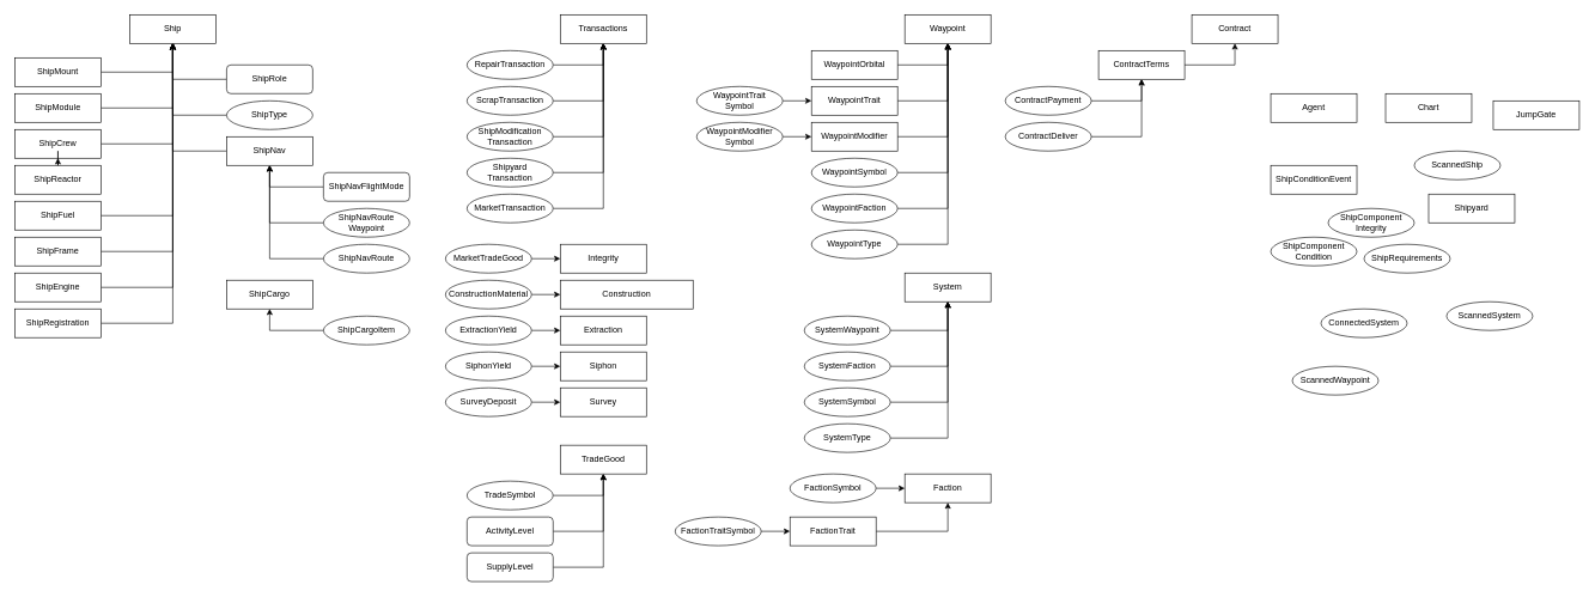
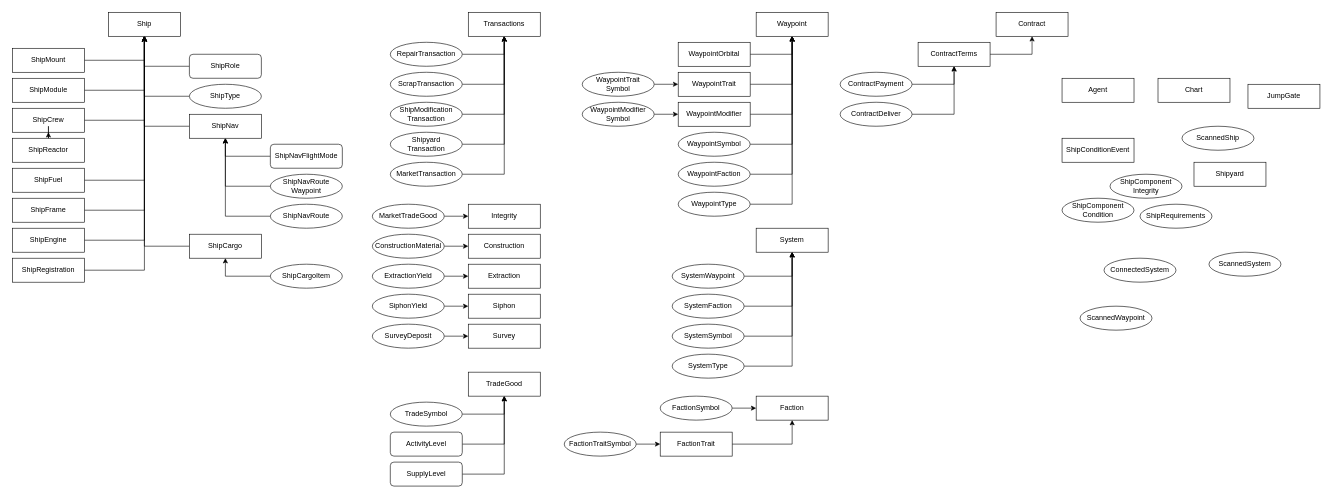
+ <mxCell id="42" style="edgeStyle=orthogonalEdgeStyle;rounded=0;orthogonalLoop=1;jettySize=auto;html=1;" edge="1" parent="1" source="43" target="41"><mxGeometry relative="1" as="geometry" /></mxCell>
- <mxCell id="7" value="Construction" style="rounded=0;whiteSpace=wrap;html=1;" vertex="1" parent="1"><mxGeometry x="780" y="390" width="185" height="40" as="geometry" /></mxCell>
+ <mxCell id="7" value="Construction" style="rounded=0;whiteSpace=wrap;html=1;" vertex="1" parent="1"><mxGeometry x="780" y="390" width="120" height="40" as="geometry" /></mxCell>
